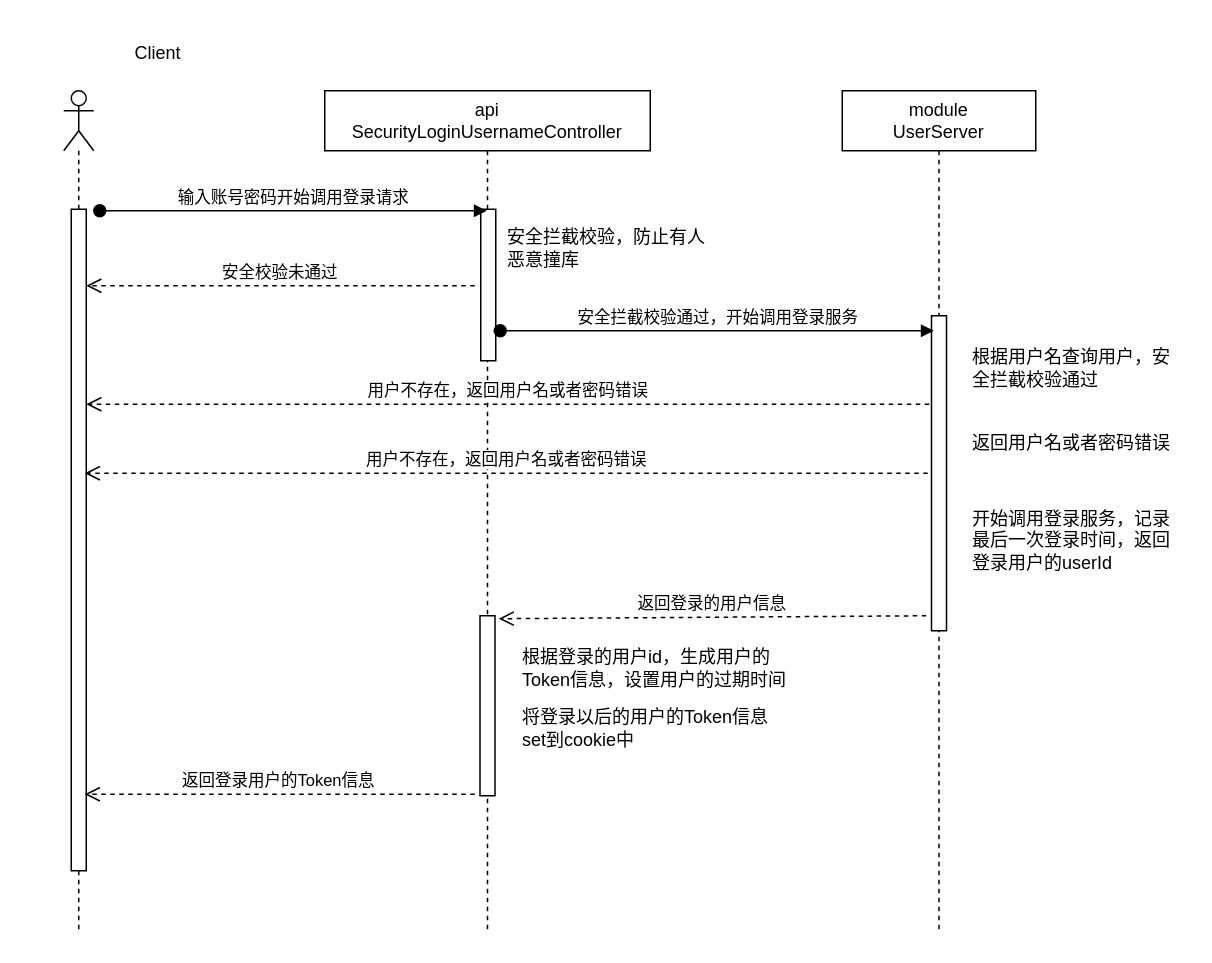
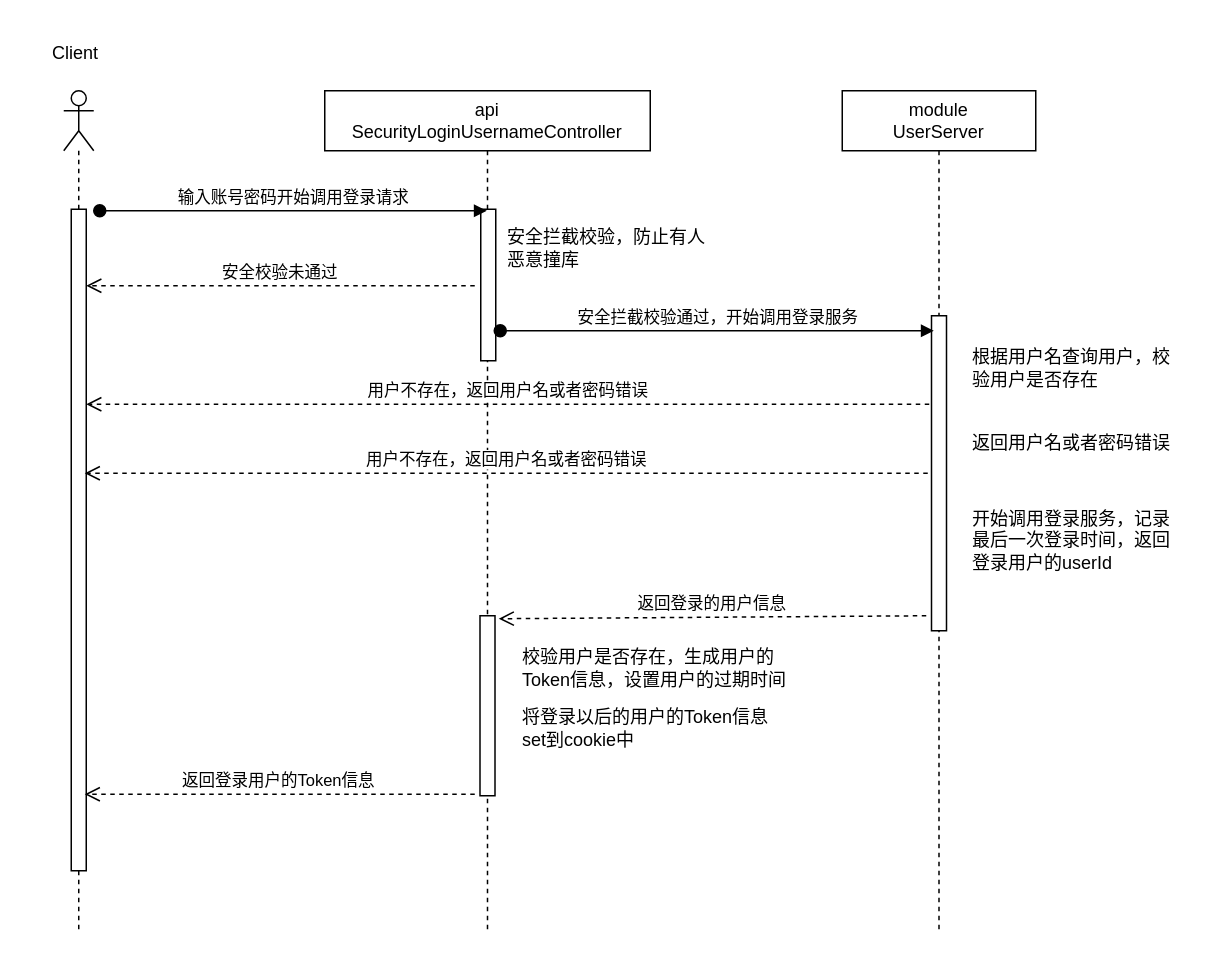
- <mxCell id="9" value="Client" style="text;html=1;strokeColor=none;fillColor=none;align=center;verticalAlign=middle;whiteSpace=wrap;rounded=0;" vertex="1" parent="1"><mxGeometry x="75" y="20" width="60" height="30" as="geometry" /></mxCell>
+ <mxCell id="9" value="Client" style="text;html=1;strokeColor=none;fillColor=none;align=center;verticalAlign=middle;whiteSpace=wrap;rounded=0;" vertex="1" parent="1"><mxGeometry x="20" width="60" height="30" as="geometry" y="20" /></mxCell>
- <mxCell id="14" value="根据用户名查询用户，安全拦截校验通过" style="text;html=1;strokeColor=none;fillColor=none;align=left;verticalAlign=middle;whiteSpace=wrap;rounded=0;" vertex="1" parent="1"><mxGeometry x="646" y="230" width="140" height="30" as="geometry" /></mxCell>
+ <mxCell id="14" value="根据用户名查询用户，校验用户是否存在" style="text;html=1;strokeColor=none;fillColor=none;align=left;verticalAlign=middle;whiteSpace=wrap;rounded=0;" vertex="1" parent="1"><mxGeometry x="646" y="230" width="140" height="30" as="geometry" /></mxCell>
- <mxCell id="20" value="根据登录的用户id，生成用户的Token信息，设置用户的过期时间" style="text;html=1;strokeColor=none;fillColor=none;align=left;verticalAlign=middle;whiteSpace=wrap;rounded=0;" vertex="1" parent="1"><mxGeometry x="346" y="430" width="180" height="30" as="geometry" /></mxCell>
+ <mxCell id="20" value="校验用户是否存在，生成用户的Token信息，设置用户的过期时间" style="text;html=1;strokeColor=none;fillColor=none;align=left;verticalAlign=middle;whiteSpace=wrap;rounded=0;" vertex="1" parent="1"><mxGeometry x="346" y="430" width="180" height="30" as="geometry" /></mxCell>
